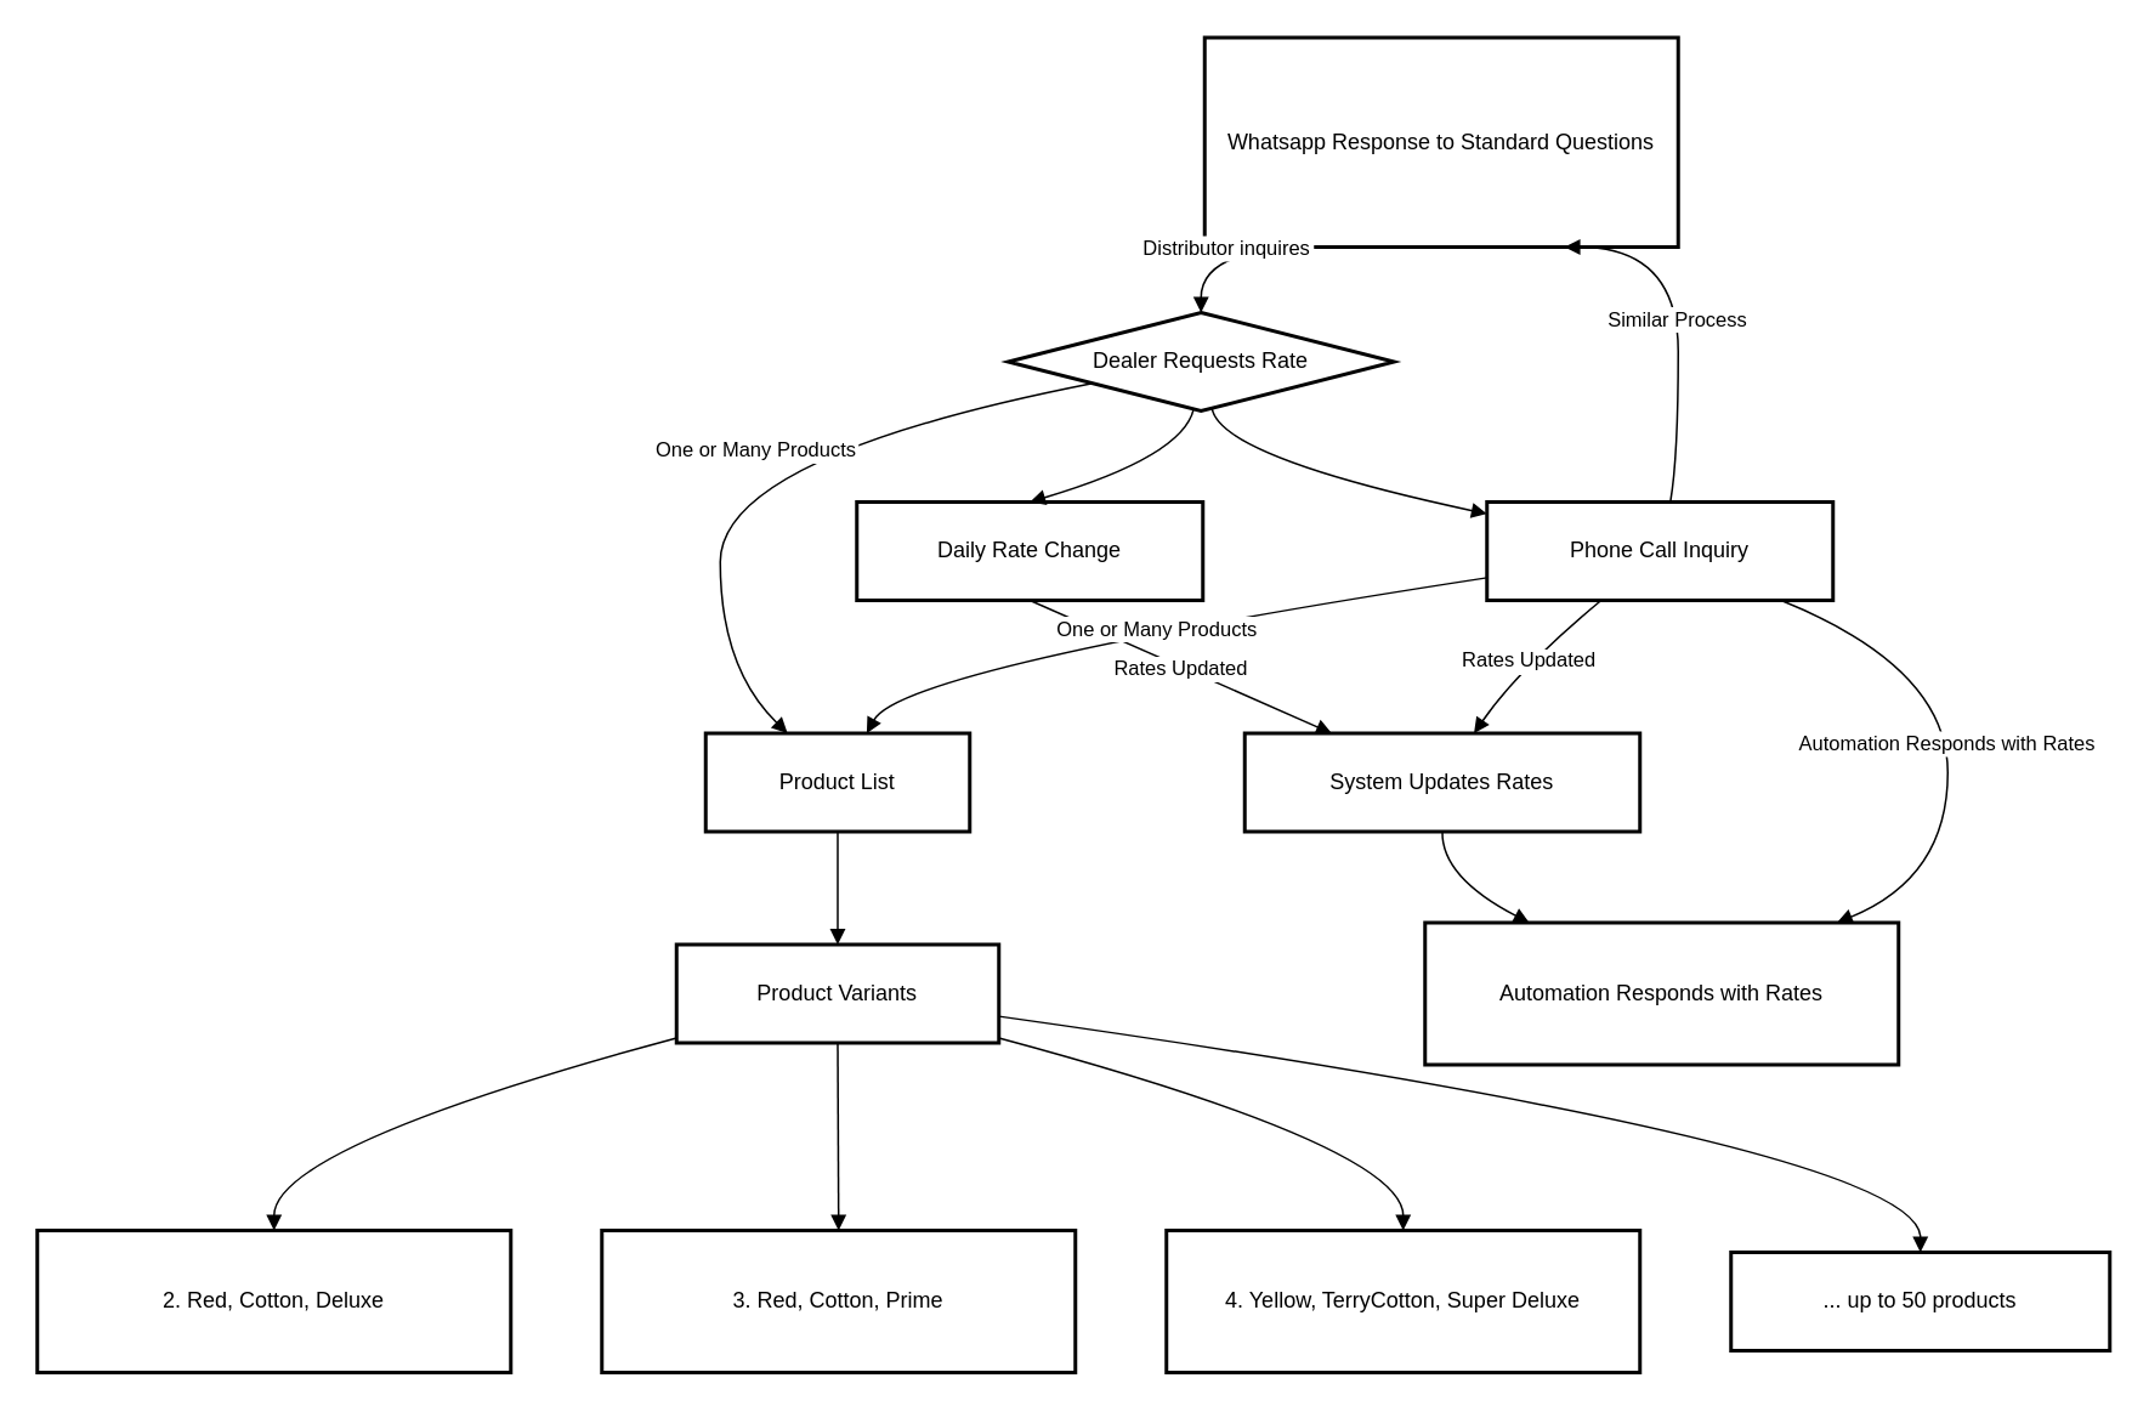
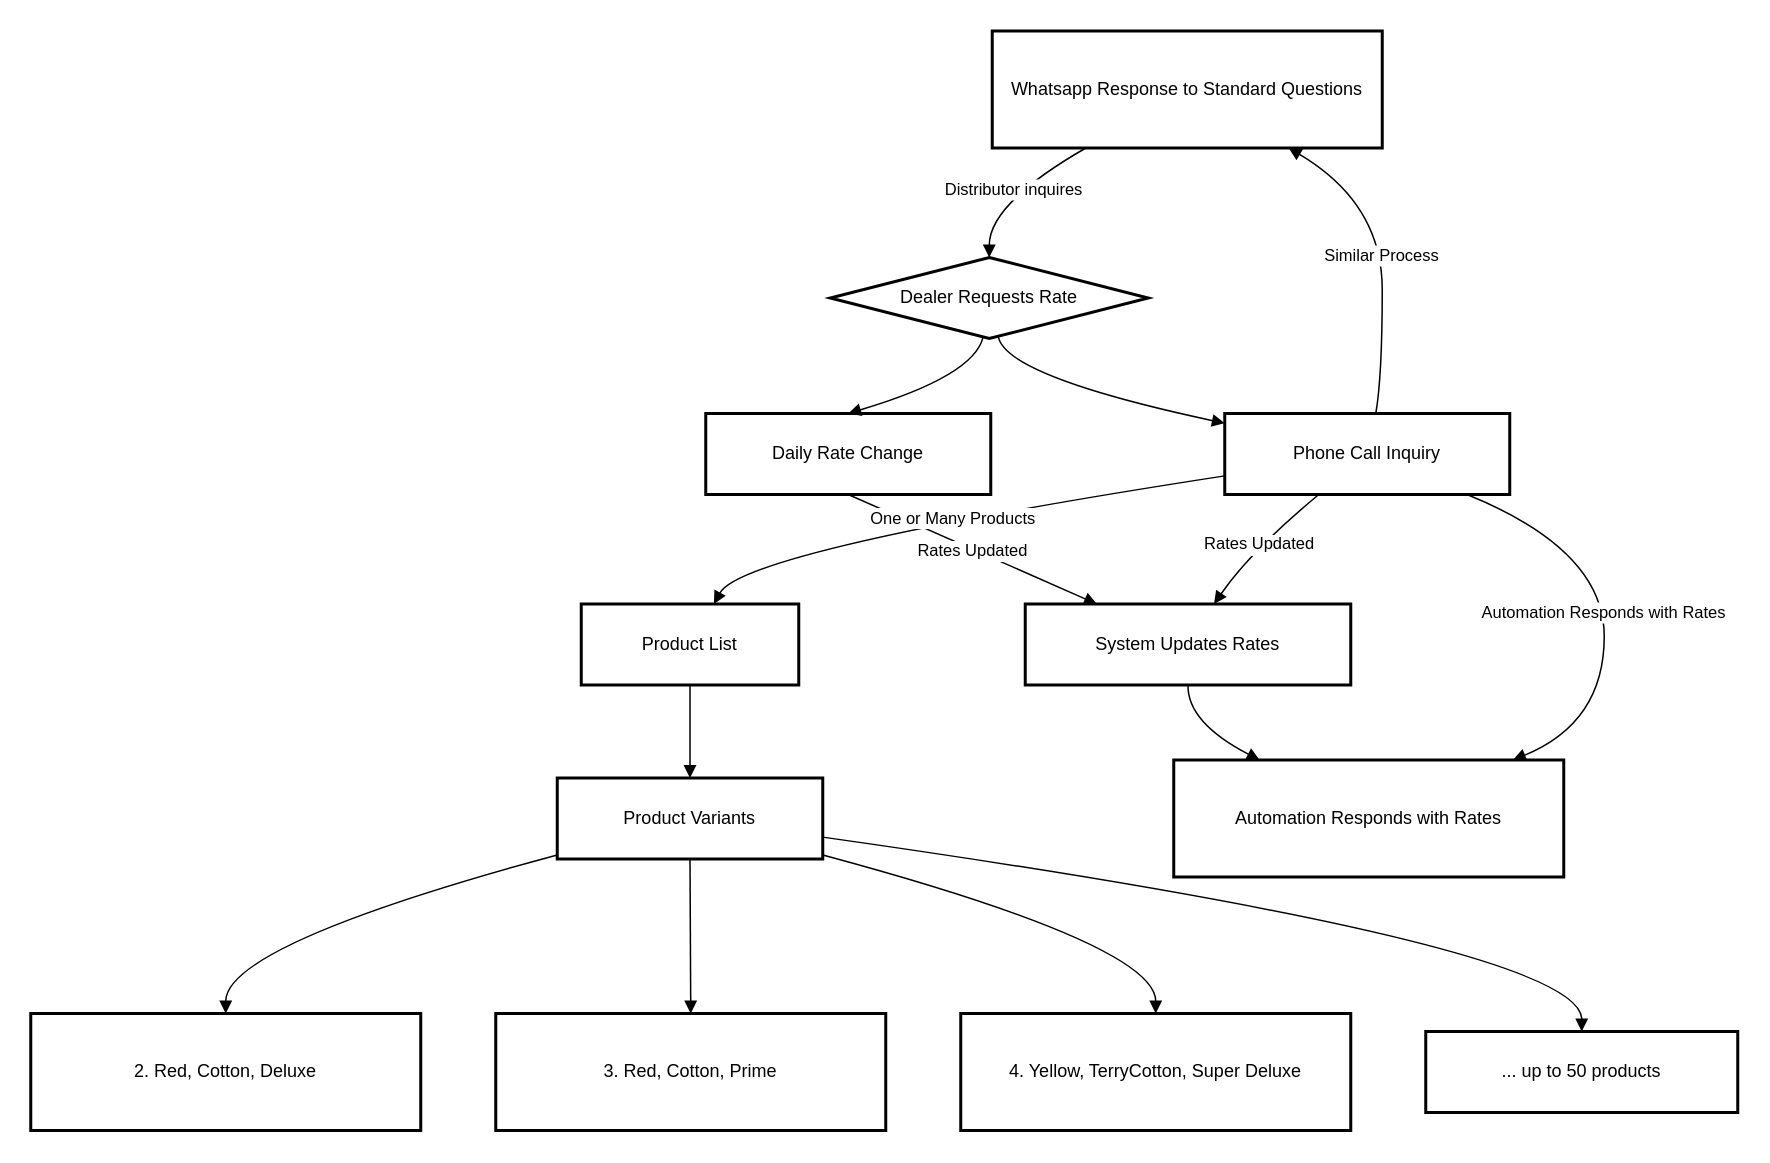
- <mxCell id="2" value="Whatsapp Response to Standard Questions" style="whiteSpace=wrap;strokeWidth=2;" parent="1" vertex="1"><mxGeometry x="661" y="20" width="260" height="115" as="geometry" /></mxCell>
+ <mxCell id="2" value="Whatsapp Response to Standard Questions" style="whiteSpace=wrap;strokeWidth=2;" parent="1" vertex="1"><mxGeometry x="661" y="20" width="260" height="78" as="geometry" /></mxCell>
- <mxCell id="15" value="One or Many Products" style="curved=1;startArrow=none;endArrow=block;exitX=0;exitY=0.89;entryX=0.31;entryY=0;" parent="1" source="3" target="4" edge="1"><mxGeometry relative="1" as="geometry"><Array as="points"><mxPoint x="395" y="250" /><mxPoint x="395" y="366" /></Array></mxGeometry></mxCell>
